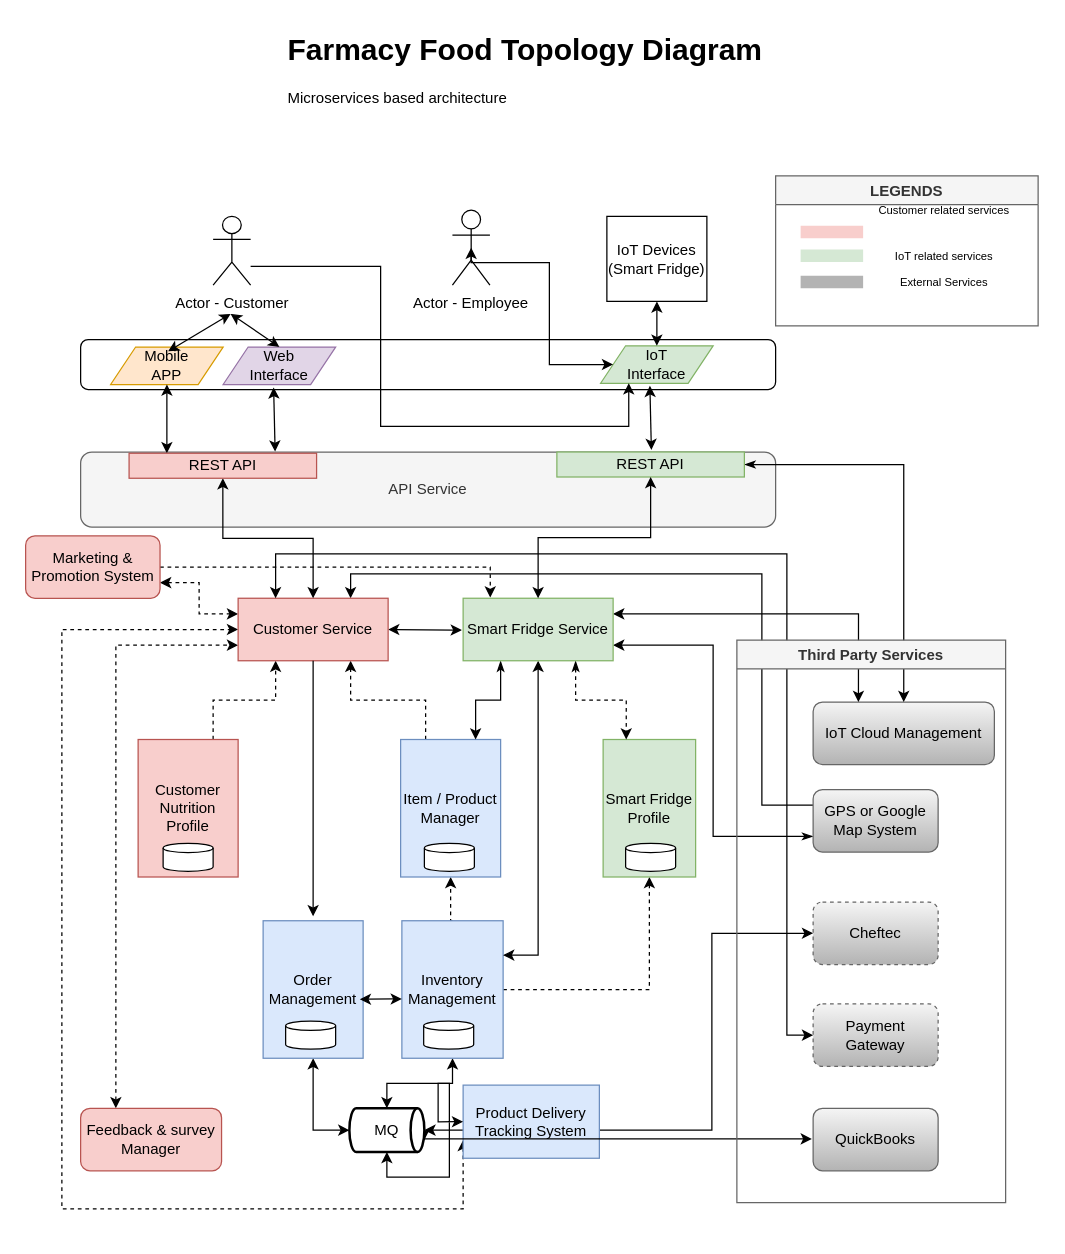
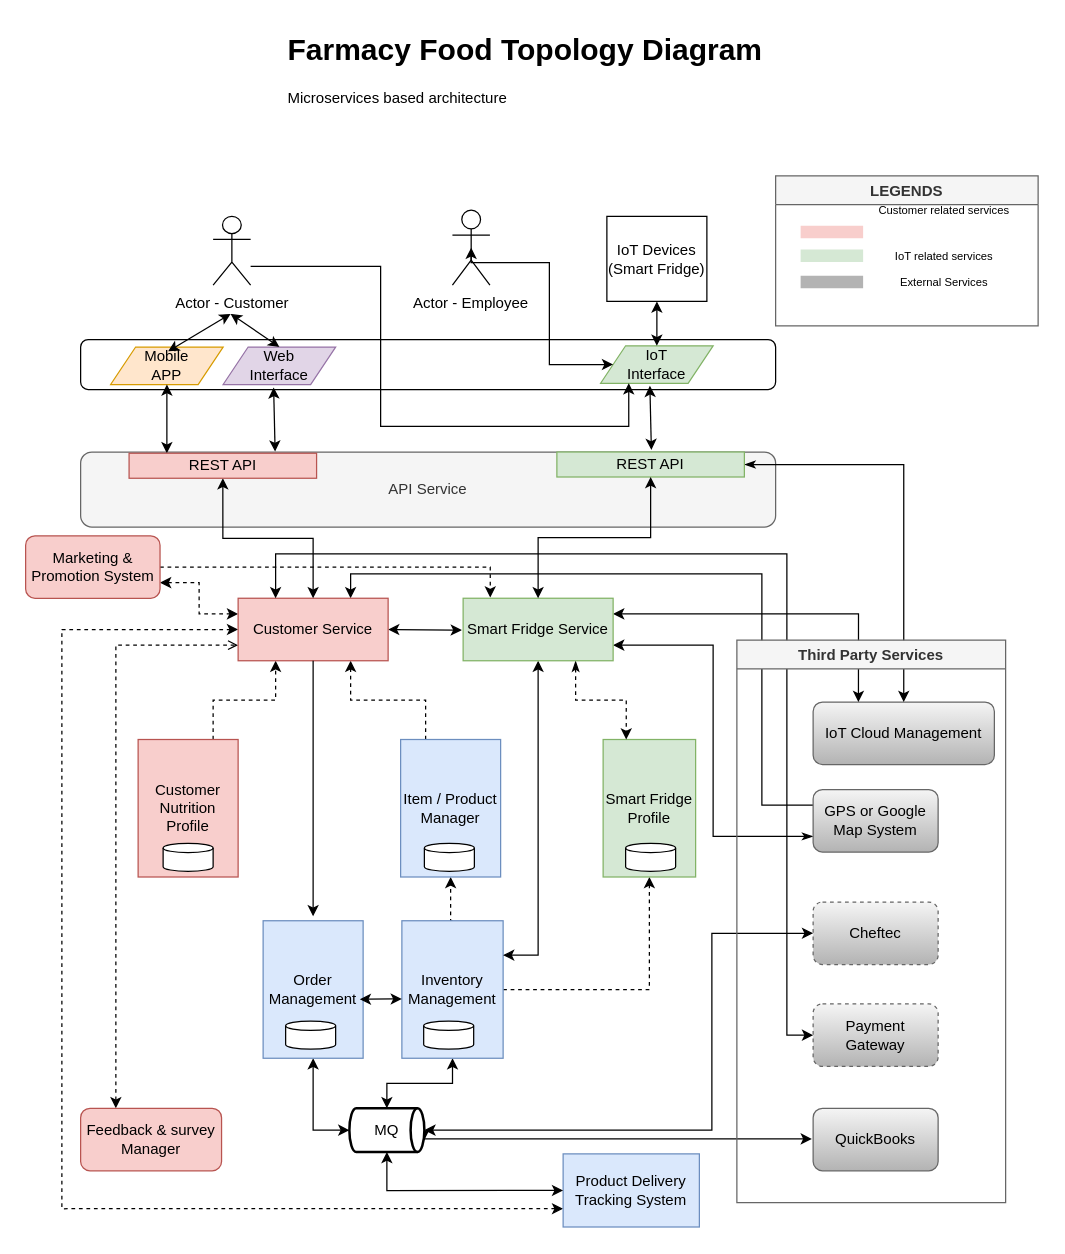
- <mxCell id="23" style="edgeStyle=orthogonalEdgeStyle;rounded=0;orthogonalLoop=1;jettySize=auto;html=1;exitX=0.25;exitY=0;exitDx=0;exitDy=0;entryX=0;entryY=0.75;entryDx=0;entryDy=0;dashed=1;startArrow=classic;startFill=1;" edge="1" parent="1" source="24" target="44"><mxGeometry relative="1" as="geometry" /></mxCell>
+ <mxCell id="23" style="edgeStyle=orthogonalEdgeStyle;rounded=0;orthogonalLoop=1;jettySize=auto;html=1;exitX=0.25;exitY=0;exitDx=0;exitDy=0;entryX=0;entryY=0.75;entryDx=0;entryDy=0;dashed=1;startArrow=classic;startFill=1;endArrow=open;" edge="1" parent="1" source="24" target="44"><mxGeometry relative="1" as="geometry" /></mxCell>
- <mxCell id="46" style="edgeStyle=orthogonalEdgeStyle;rounded=0;orthogonalLoop=1;jettySize=auto;html=1;exitX=0.25;exitY=1;exitDx=0;exitDy=0;entryX=0.75;entryY=0;entryDx=0;entryDy=0;startArrow=classicThin;startFill=1;" edge="1" parent="1" source="49" target="31"><mxGeometry relative="1" as="geometry" /></mxCell>
- <mxCell id="29" value="&lt;span&gt;Product Delivery Tracking System&lt;/span&gt;" style="rounded=0;whiteSpace=wrap;html=1;fillColor=#dae8fc;strokeColor=#6c8ebf;" vertex="1" parent="1"><mxGeometry x="370" y="867.5" width="109" height="58.5" as="geometry" /></mxCell>
+ <mxCell id="29" value="&lt;span&gt;Product Delivery Tracking System&lt;/span&gt;" style="rounded=0;whiteSpace=wrap;html=1;fillColor=#dae8fc;strokeColor=#6c8ebf;" vertex="1" parent="1"><mxGeometry x="450" y="922.5" width="109" height="58.5" as="geometry" /></mxCell>
